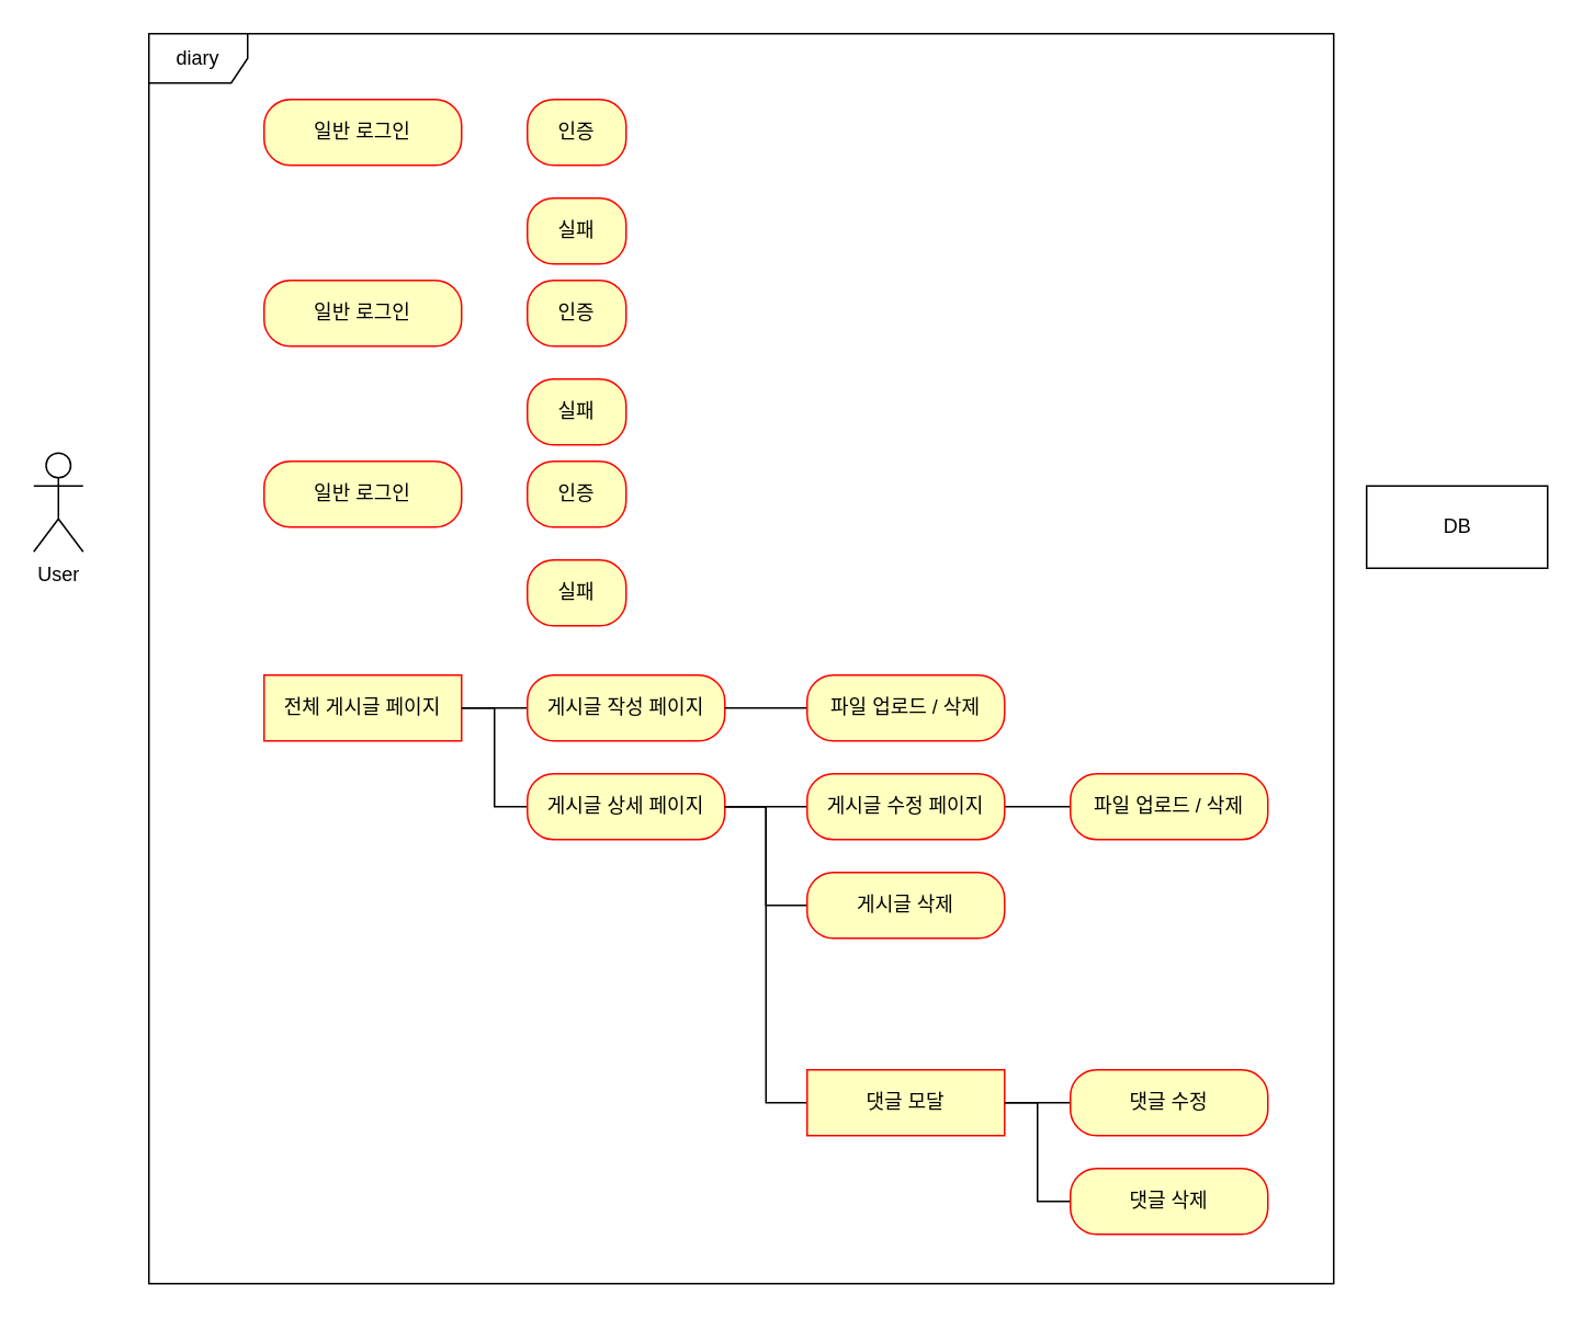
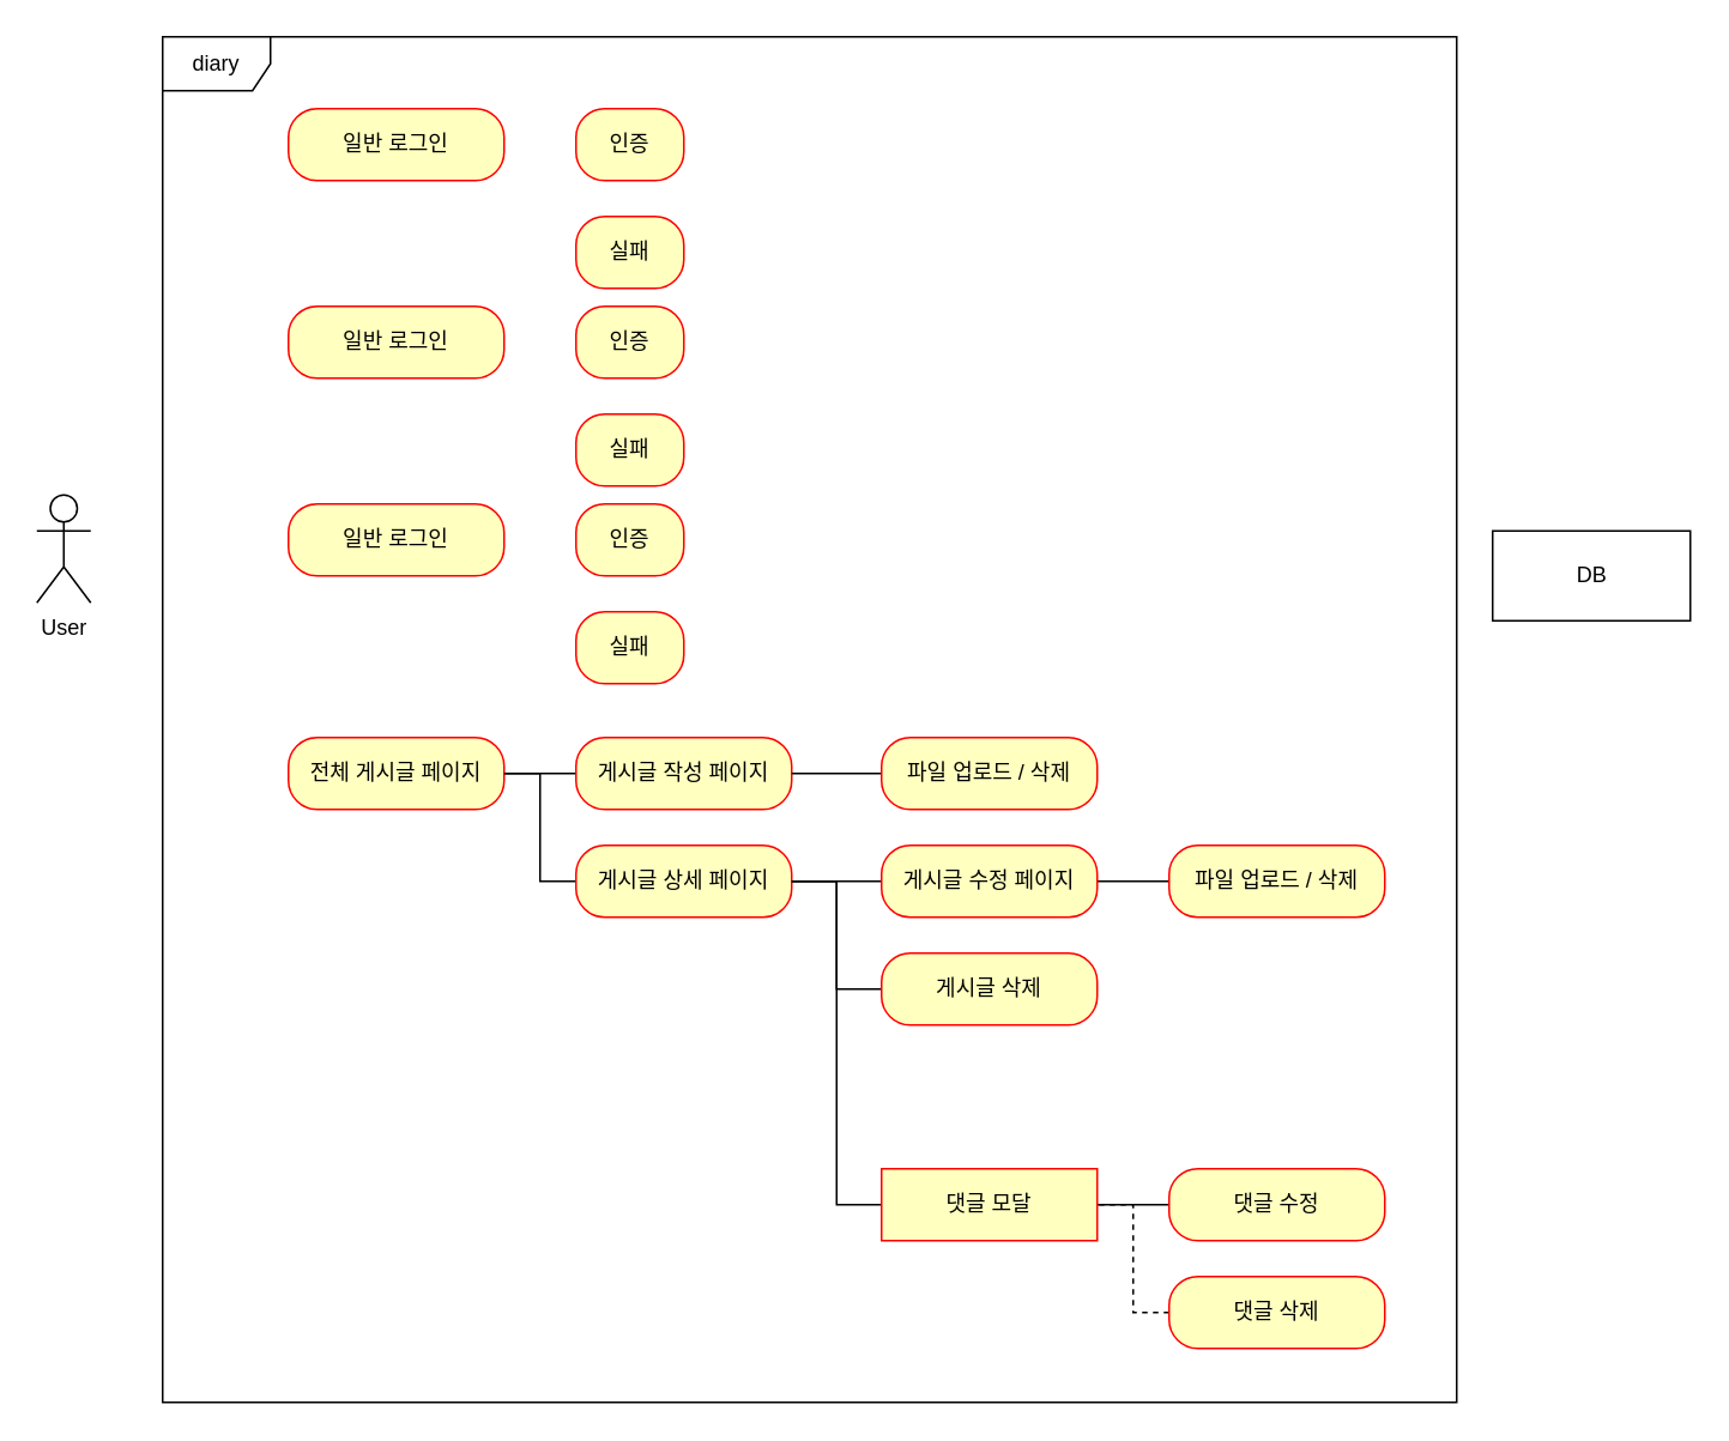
- <mxCell id="7" value="전체 게시글 페이지" style="whiteSpace=wrap;html=1;arcSize=40;fontColor=#000000;fillColor=#ffffc0;strokeColor=#ff0000;rounded=0;" vertex="1" parent="1"><mxGeometry x="160" y="410" width="120" height="40" as="geometry" /></mxCell>
+ <mxCell id="7" value="전체 게시글 페이지" style="rounded=1;whiteSpace=wrap;html=1;arcSize=40;fontColor=#000000;fillColor=#ffffc0;strokeColor=#ff0000;" vertex="1" parent="1"><mxGeometry x="160" y="410" width="120" height="40" as="geometry" /></mxCell>
- <mxCell id="20" style="edgeStyle=orthogonalEdgeStyle;rounded=0;orthogonalLoop=1;jettySize=auto;html=1;entryX=1;entryY=0.5;entryDx=0;entryDy=0;endArrow=none;endFill=0;" edge="1" parent="1" source="21" target="18"><mxGeometry relative="1" as="geometry" /></mxCell>
+ <mxCell id="20" style="edgeStyle=orthogonalEdgeStyle;rounded=0;orthogonalLoop=1;jettySize=auto;html=1;entryX=1;entryY=0.5;entryDx=0;entryDy=0;endArrow=none;endFill=0;dashed=1;" edge="1" parent="1" source="21" target="18"><mxGeometry relative="1" as="geometry" /></mxCell>
